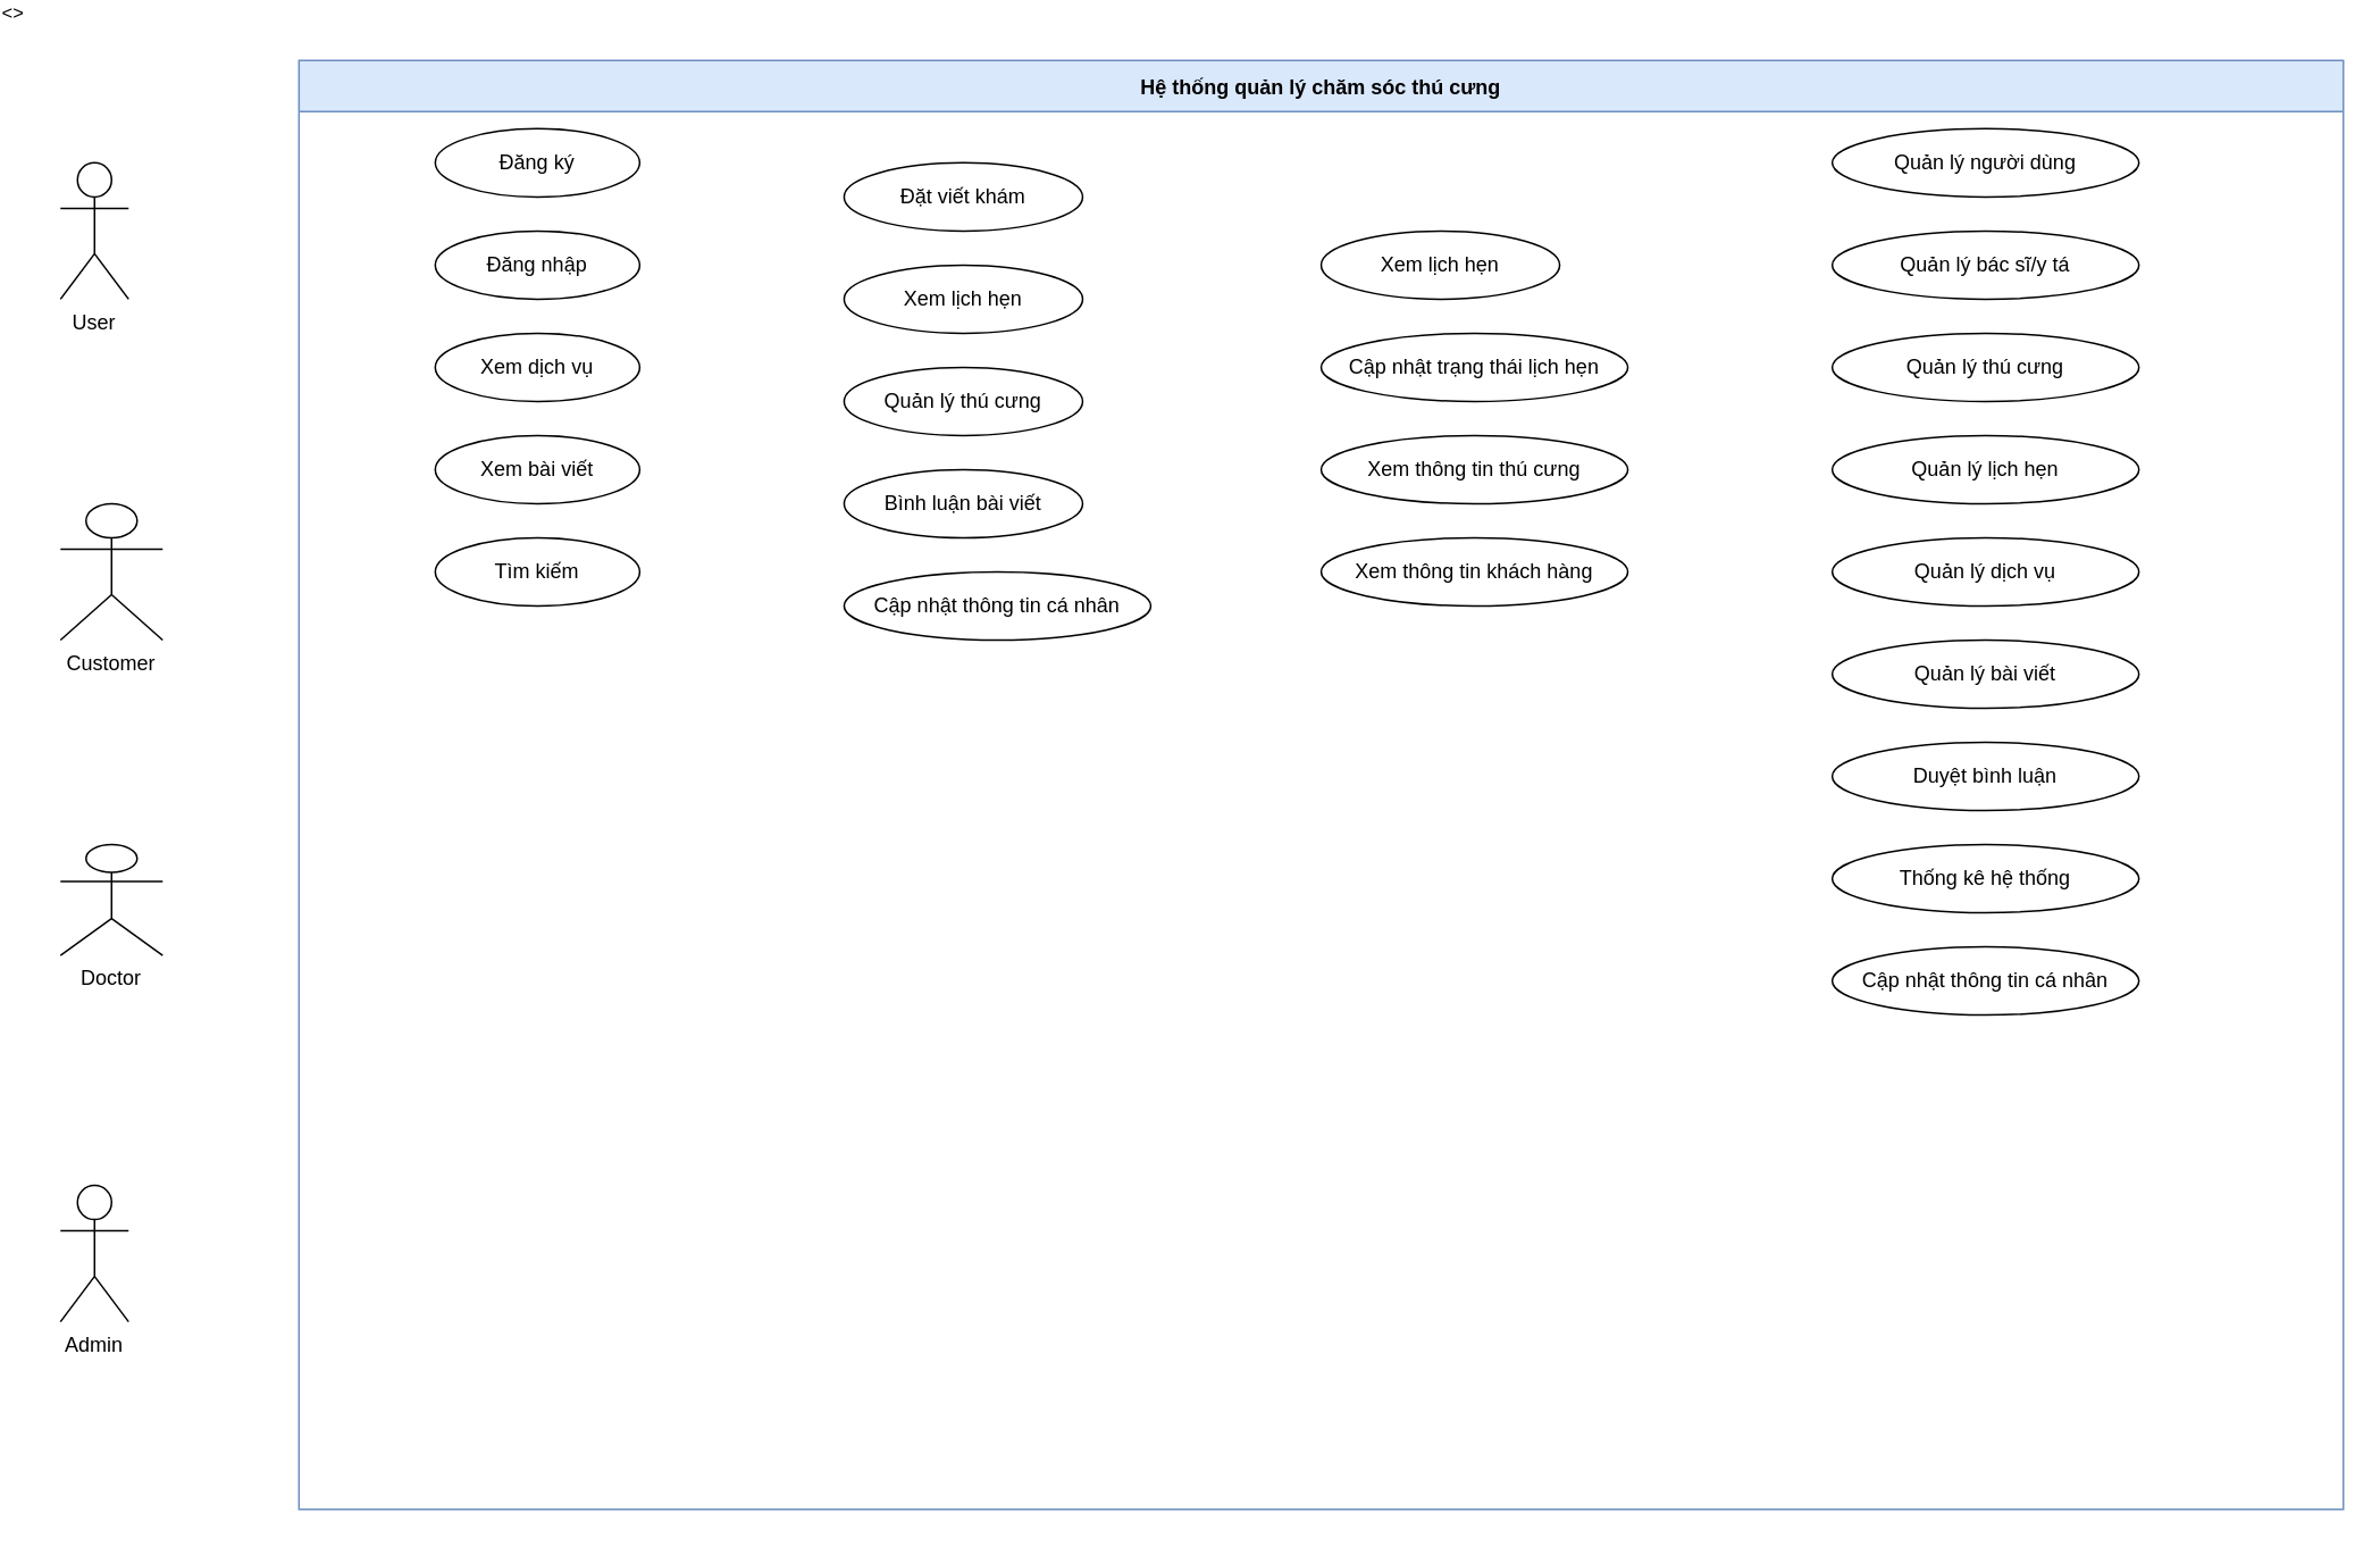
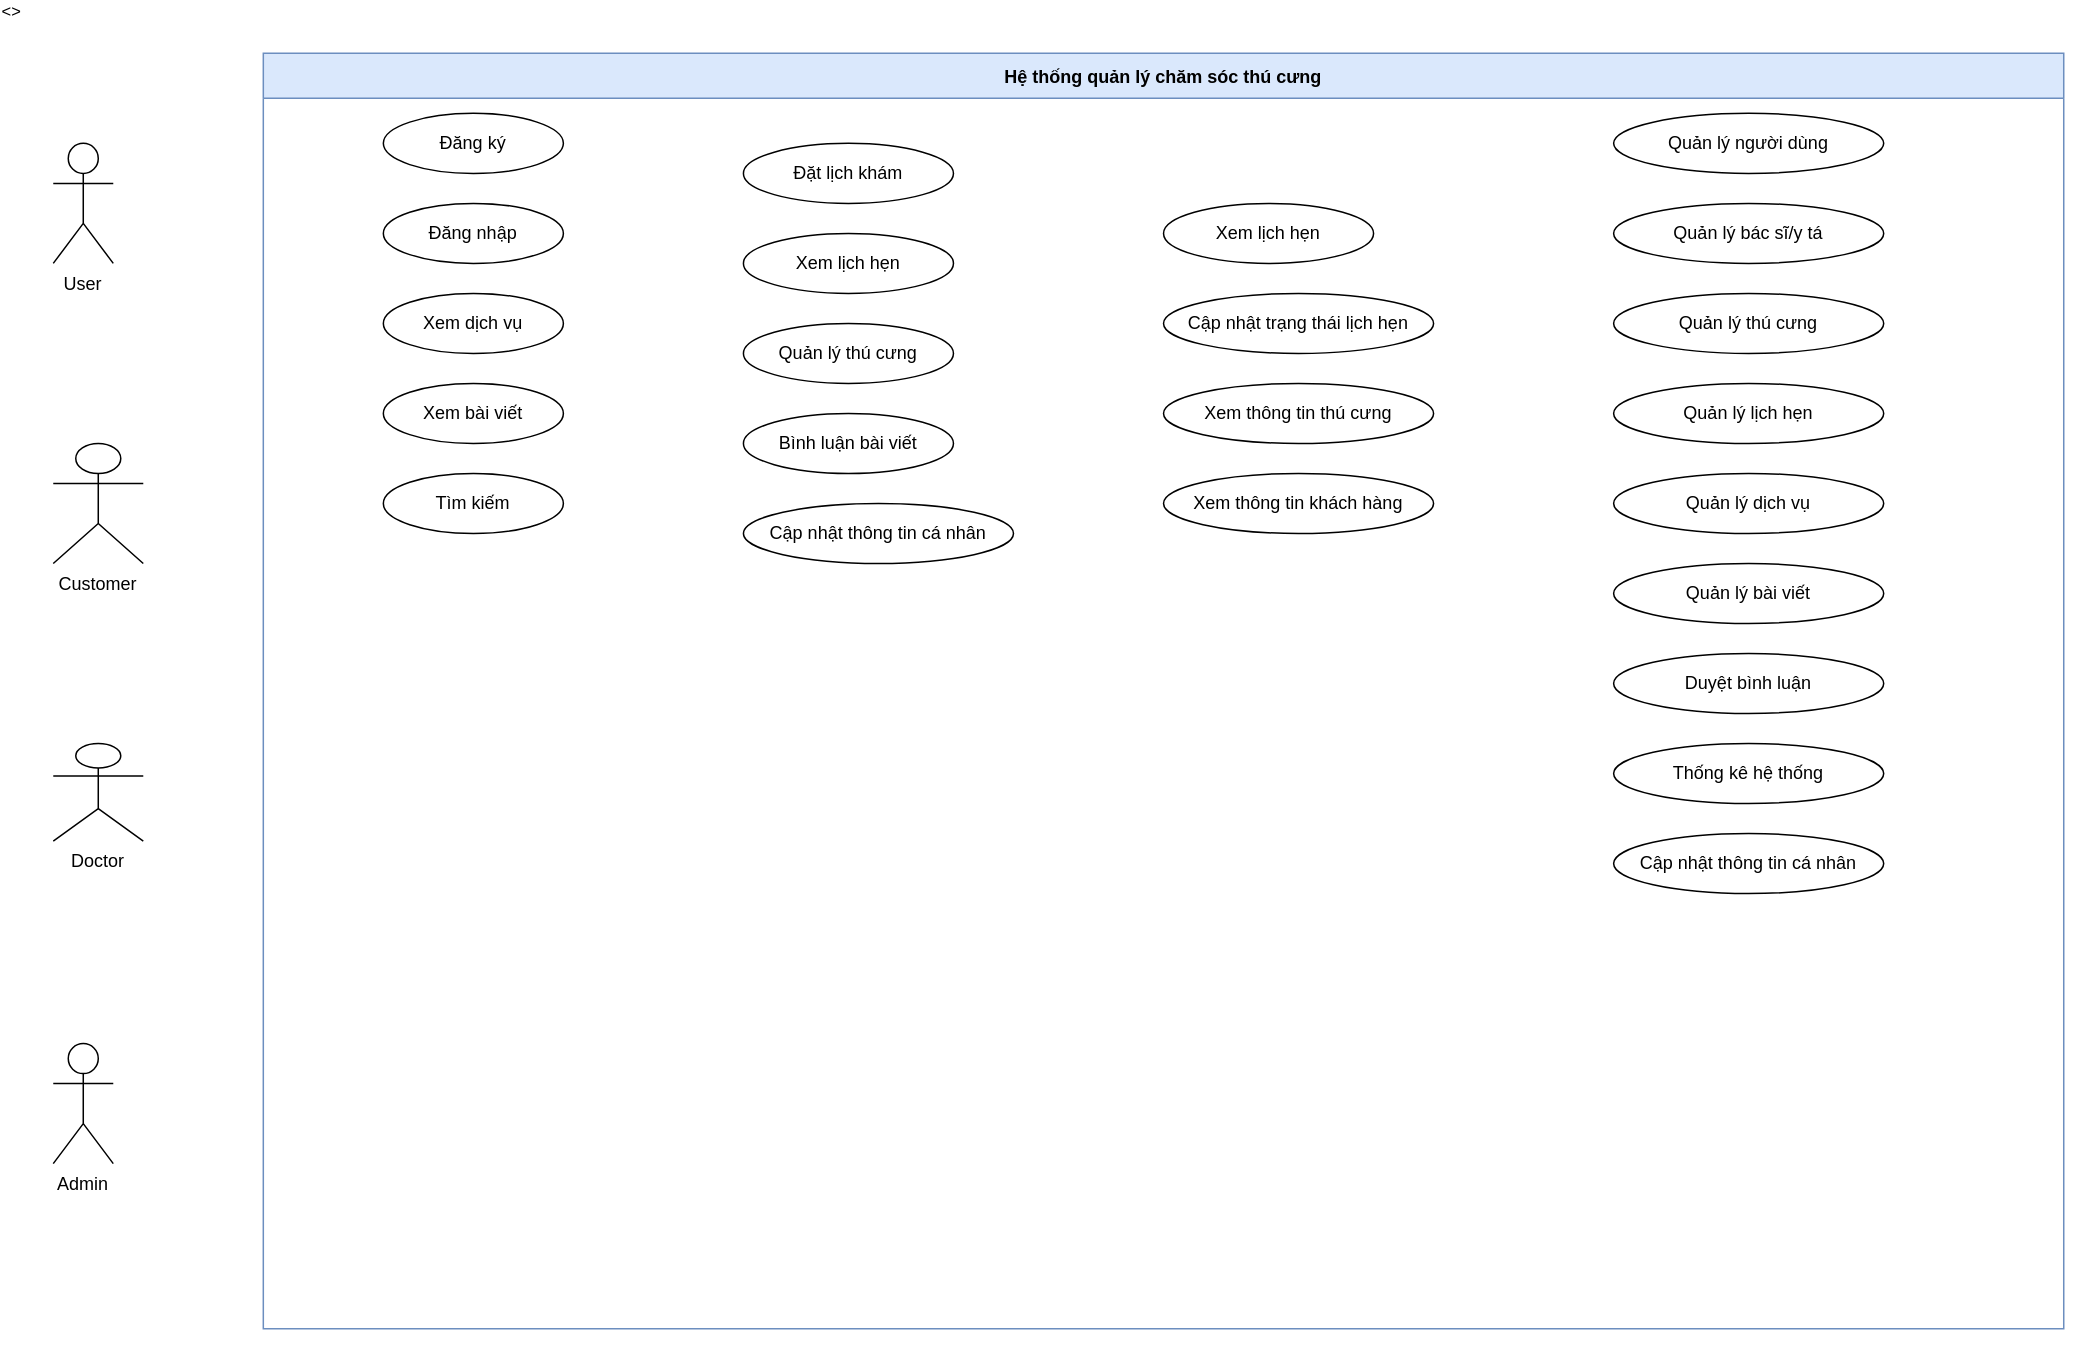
- <mxCell id="12" value="Đặt viết khám" style="ellipse;whiteSpace=wrap;html=1;aspect=fixed;" parent="6" vertex="1"><mxGeometry x="320" y="60" width="140" height="40" as="geometry" /></mxCell>
+ <mxCell id="12" value="Đặt lịch khám" style="ellipse;whiteSpace=wrap;html=1;aspect=fixed;" parent="6" vertex="1"><mxGeometry x="320" y="60" width="140" height="40" as="geometry" /></mxCell>
